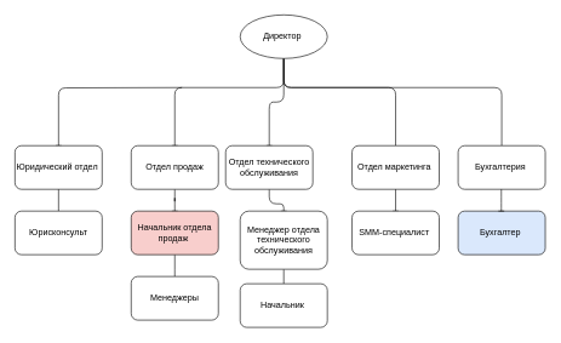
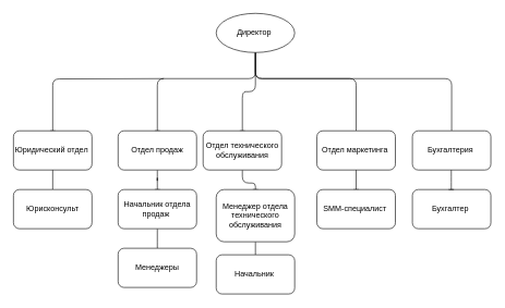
- <mxCell id="15" value="Начальник отдела продаж&amp;nbsp;" style="rounded=1;whiteSpace=wrap;html=1;fillColor=#f8cecc;" parent="1" vertex="1"><mxGeometry x="180" y="290" width="120" height="60" as="geometry" /></mxCell>
+ <mxCell id="15" value="Начальник отдела продаж&amp;nbsp;" style="rounded=1;whiteSpace=wrap;html=1;" parent="1" vertex="1"><mxGeometry x="180" y="290" width="120" height="60" as="geometry" /></mxCell>
- <mxCell id="25" value="Бухгалтер&amp;nbsp;" style="rounded=1;whiteSpace=wrap;html=1;fillColor=#dae8fc;" parent="1" vertex="1"><mxGeometry x="630" y="290" width="120" height="60" as="geometry" /></mxCell>
+ <mxCell id="25" value="Бухгалтер&amp;nbsp;" style="rounded=1;whiteSpace=wrap;html=1;" parent="1" vertex="1"><mxGeometry x="630" y="290" width="120" height="60" as="geometry" /></mxCell>
